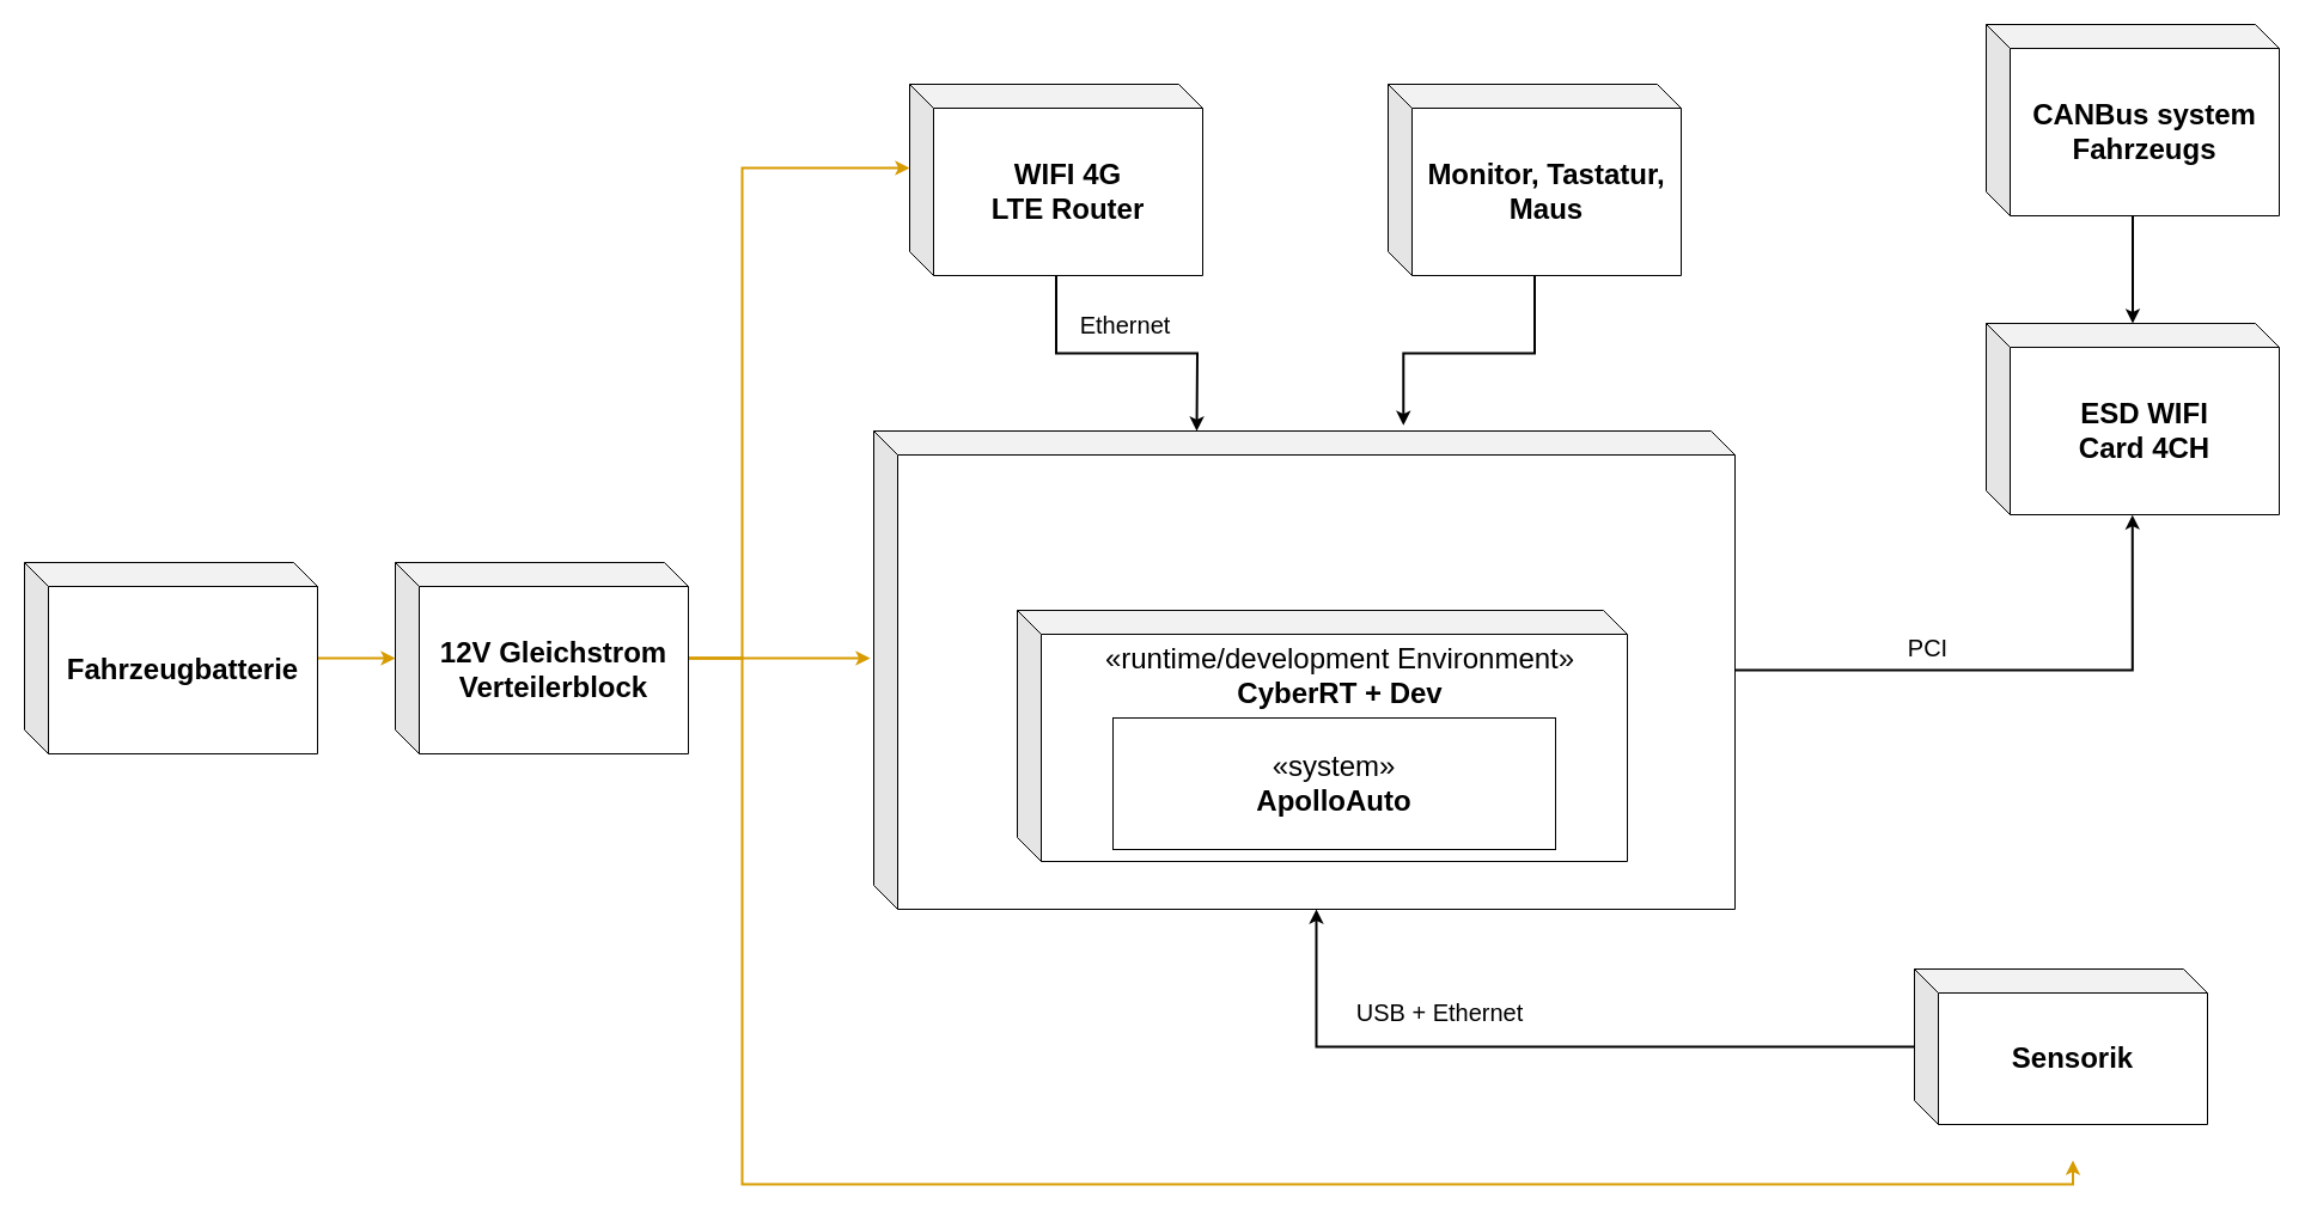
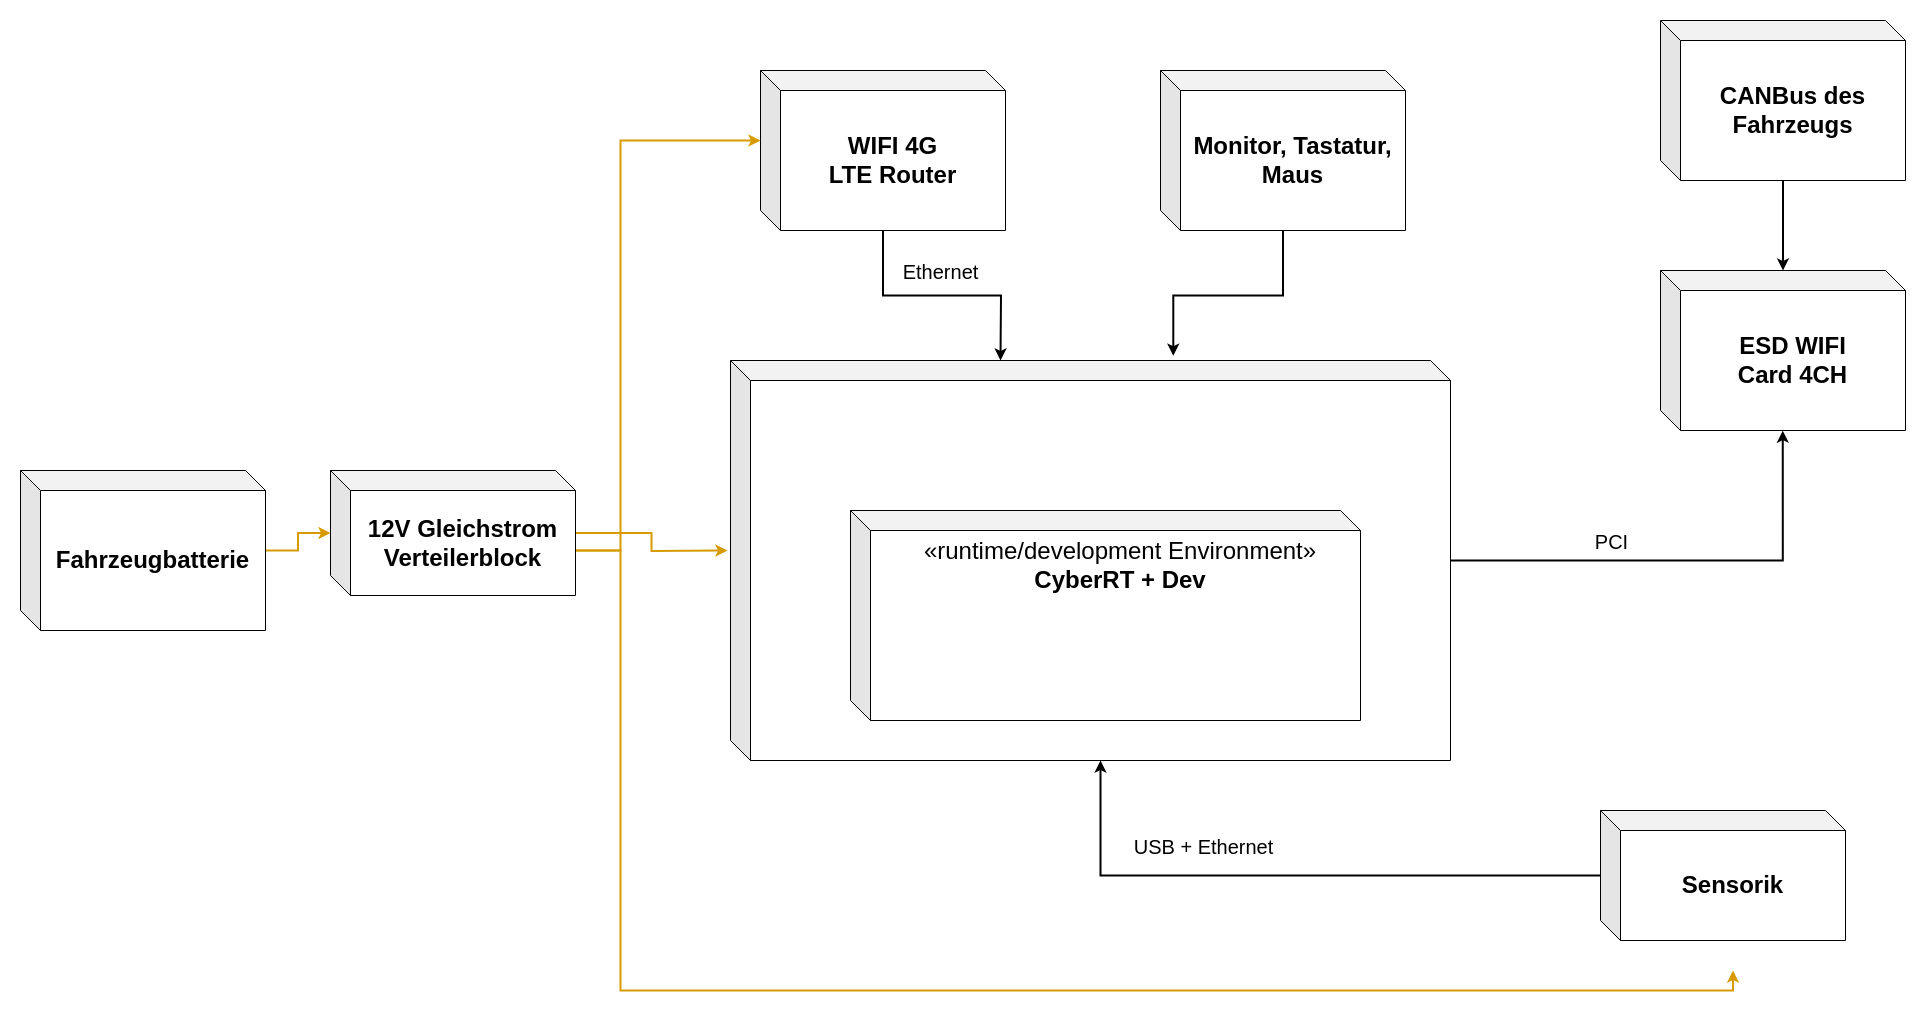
- <mxCell id="15" value="&lt;font style=&quot;font-size: 24px&quot;&gt;&lt;b&gt;CANBus system Fahrzeugs&lt;br&gt;&lt;/b&gt;&lt;/font&gt;" style="shape=cube;whiteSpace=wrap;html=1;boundedLbl=1;backgroundOutline=1;darkOpacity=0.05;darkOpacity2=0.1;" vertex="1" parent="1"><mxGeometry x="1660" y="20" width="245" height="160" as="geometry" /></mxCell>
+ <mxCell id="15" value="&lt;font style=&quot;font-size: 24px&quot;&gt;&lt;b&gt;CANBus des Fahrzeugs&lt;br&gt;&lt;/b&gt;&lt;/font&gt;" style="shape=cube;whiteSpace=wrap;html=1;boundedLbl=1;backgroundOutline=1;darkOpacity=0.05;darkOpacity2=0.1;" vertex="1" parent="1"><mxGeometry x="1660" y="20" width="245" height="160" as="geometry" /></mxCell>
- <mxCell id="22" value="&lt;b&gt;&lt;font style=&quot;font-size: 24px&quot;&gt;12V Gleichstrom Verteilerblock&lt;br&gt;&lt;/font&gt;&lt;/b&gt;" style="shape=cube;whiteSpace=wrap;html=1;boundedLbl=1;backgroundOutline=1;darkOpacity=0.05;darkOpacity2=0.1;" vertex="1" parent="1"><mxGeometry x="330" y="470" width="245" height="160" as="geometry" /></mxCell>
+ <mxCell id="22" value="&lt;b&gt;&lt;font style=&quot;font-size: 24px&quot;&gt;12V Gleichstrom Verteilerblock&lt;br&gt;&lt;/font&gt;&lt;/b&gt;" style="shape=cube;whiteSpace=wrap;html=1;boundedLbl=1;backgroundOutline=1;darkOpacity=0.05;darkOpacity2=0.1;" vertex="1" parent="1"><mxGeometry x="330" y="470" width="245" height="125" as="geometry" /></mxCell>
- <mxCell id="7" value="&lt;div&gt;&lt;font style=&quot;font-size: 24px&quot;&gt;«&lt;/font&gt;&lt;font style=&quot;font-size: 24px&quot;&gt;system»&lt;/font&gt;&lt;/div&gt;&lt;div&gt;&lt;font style=&quot;font-size: 24px&quot;&gt;&lt;b&gt;ApolloAuto&lt;/b&gt;&lt;br&gt;&lt;/font&gt;&lt;/div&gt;" style="rounded=0;whiteSpace=wrap;html=1;" parent="1" vertex="1"><mxGeometry x="930" y="600" width="370" height="110" as="geometry" /></mxCell>
